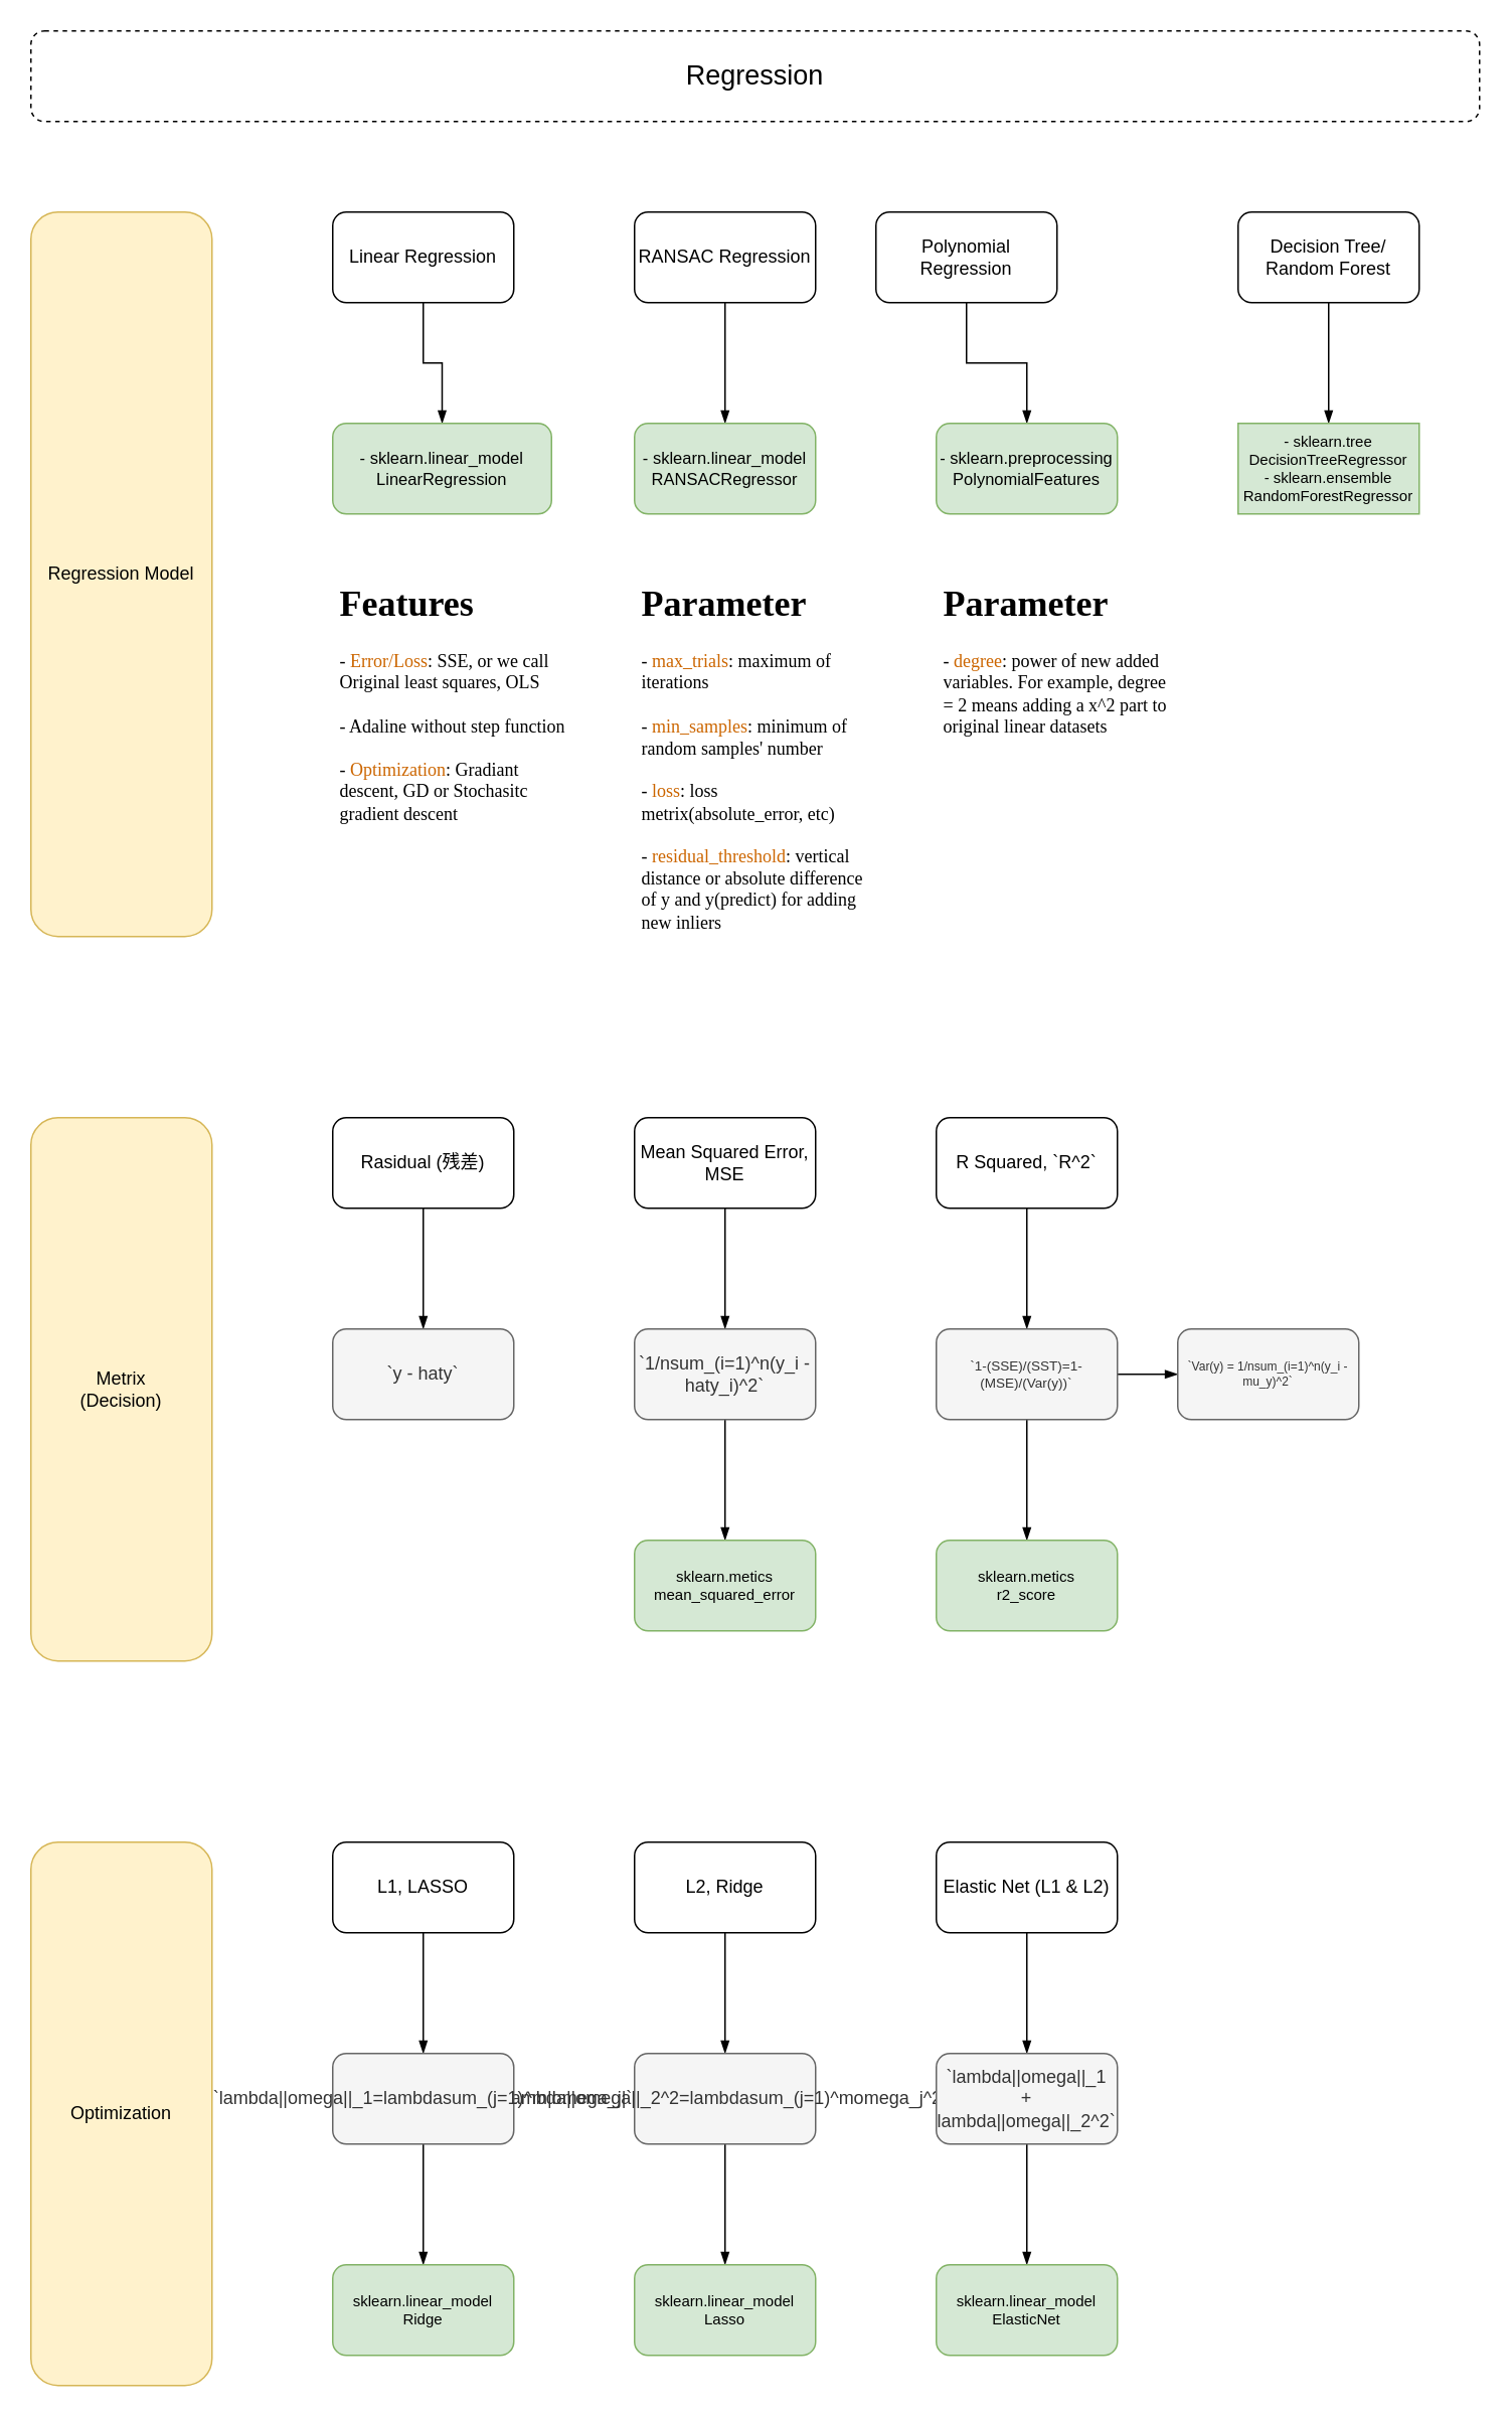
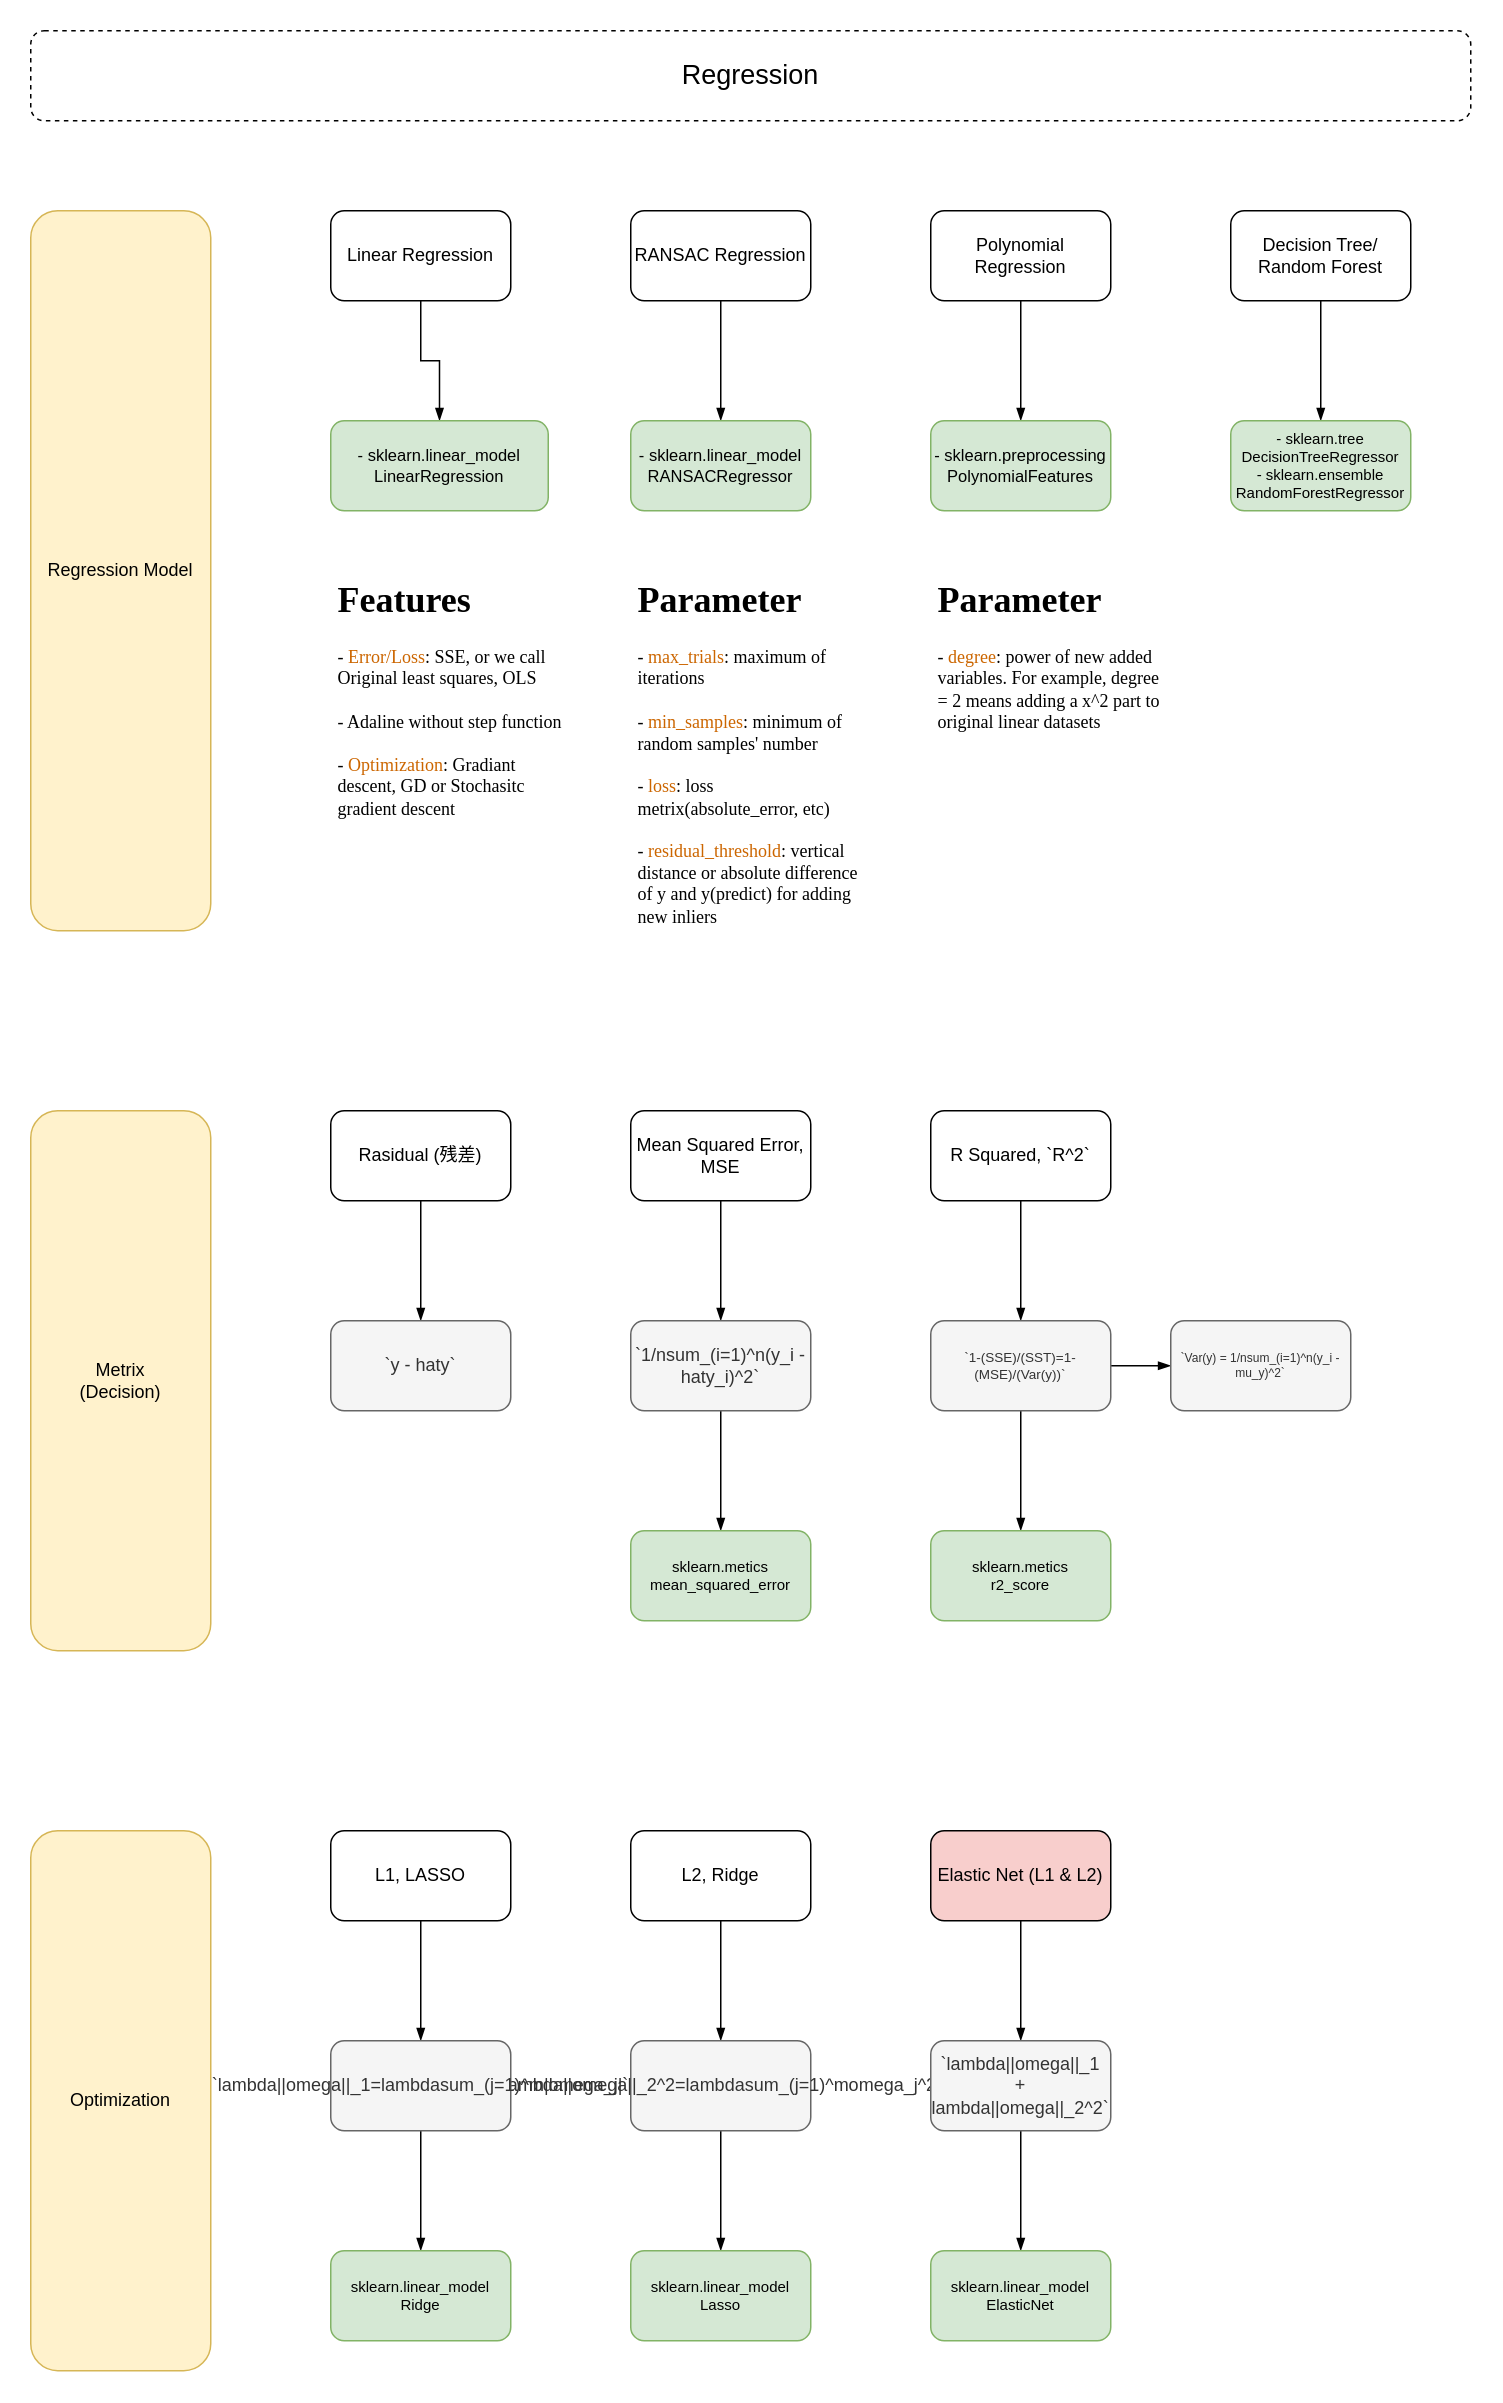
- <mxCell id="9" value="Polynomial Regression" style="rounded=1;whiteSpace=wrap;html=1;" vertex="1" parent="1"><mxGeometry x="580" y="140" width="120" height="60" as="geometry" /></mxCell>
+ <mxCell id="9" value="Polynomial Regression" style="rounded=1;whiteSpace=wrap;html=1;" vertex="1" parent="1"><mxGeometry x="620" y="140" width="120" height="60" as="geometry" /></mxCell>
- <mxCell id="18" value="- sklearn.tree&lt;br style=&quot;font-size: 10px;&quot;&gt;DecisionTreeRegressor&lt;br style=&quot;font-size: 10px;&quot;&gt;- sklearn.ensemble&lt;br style=&quot;font-size: 10px;&quot;&gt;RandomForestRegressor" style="whiteSpace=wrap;html=1;fillColor=#d5e8d4;strokeColor=#82b366;fontSize=10;rounded=0;" vertex="1" parent="1"><mxGeometry x="820" y="280" width="120" height="60" as="geometry" /></mxCell>
+ <mxCell id="18" value="- sklearn.tree&lt;br style=&quot;font-size: 10px;&quot;&gt;DecisionTreeRegressor&lt;br style=&quot;font-size: 10px;&quot;&gt;- sklearn.ensemble&lt;br style=&quot;font-size: 10px;&quot;&gt;RandomForestRegressor" style="whiteSpace=wrap;html=1;rounded=1;fillColor=#d5e8d4;strokeColor=#82b366;fontSize=10;" vertex="1" parent="1"><mxGeometry x="820" y="280" width="120" height="60" as="geometry" /></mxCell>
- <mxCell id="41" value="Elastic Net (L1 &amp;amp; L2)" style="rounded=1;whiteSpace=wrap;html=1;" vertex="1" parent="1"><mxGeometry x="620" y="1220" width="120" height="60" as="geometry" /></mxCell>
+ <mxCell id="41" value="Elastic Net (L1 &amp;amp; L2)" style="rounded=1;whiteSpace=wrap;html=1;fillColor=#f8cecc;" vertex="1" parent="1"><mxGeometry x="620" y="1220" width="120" height="60" as="geometry" /></mxCell>
